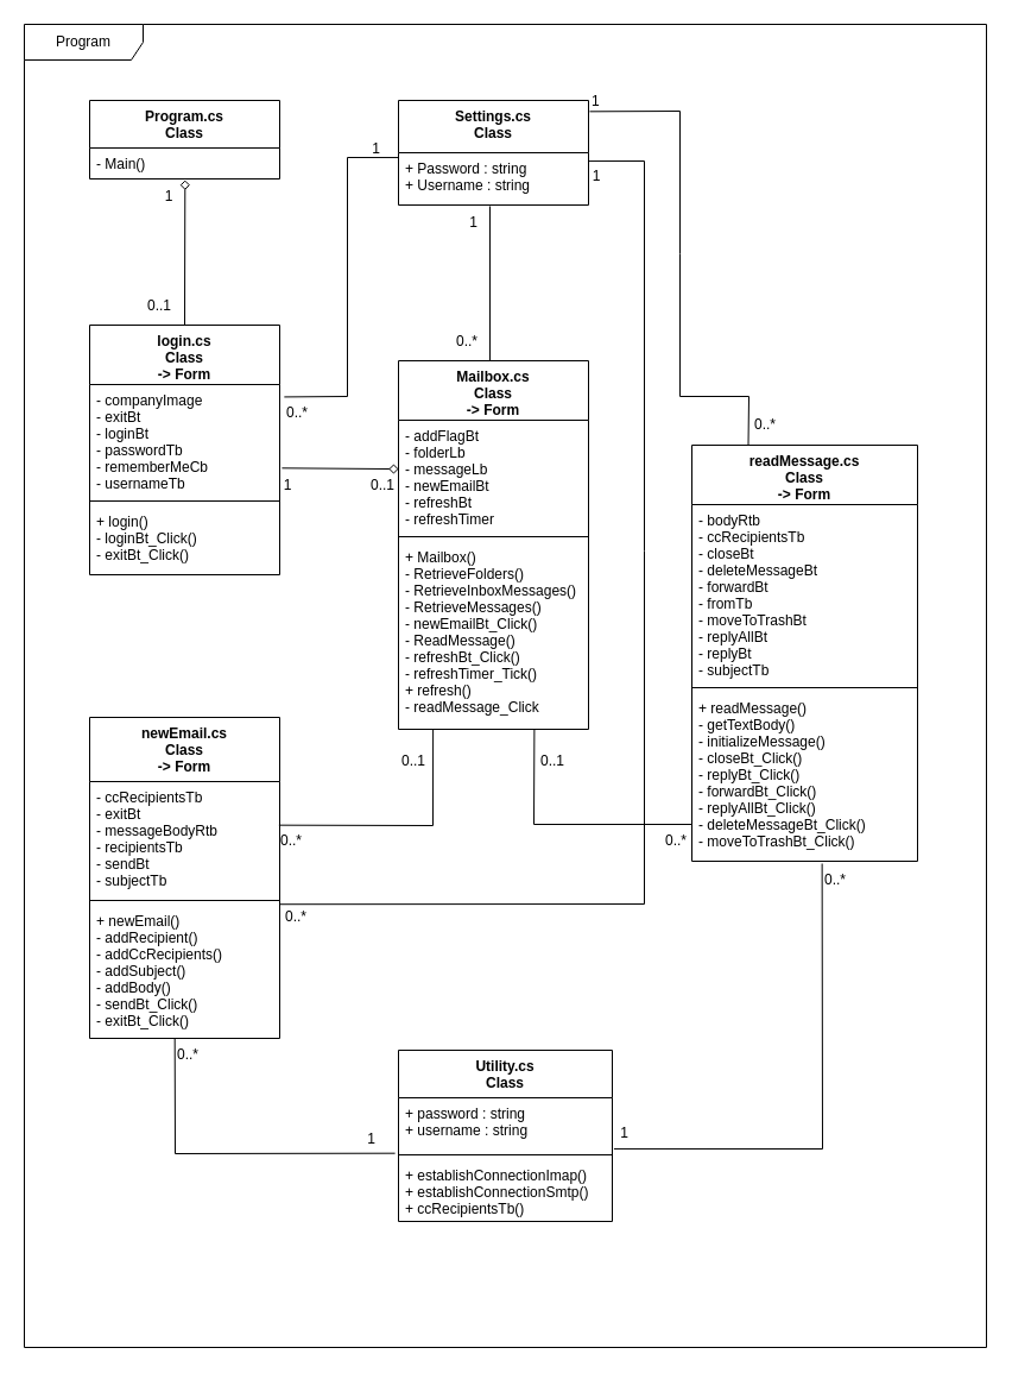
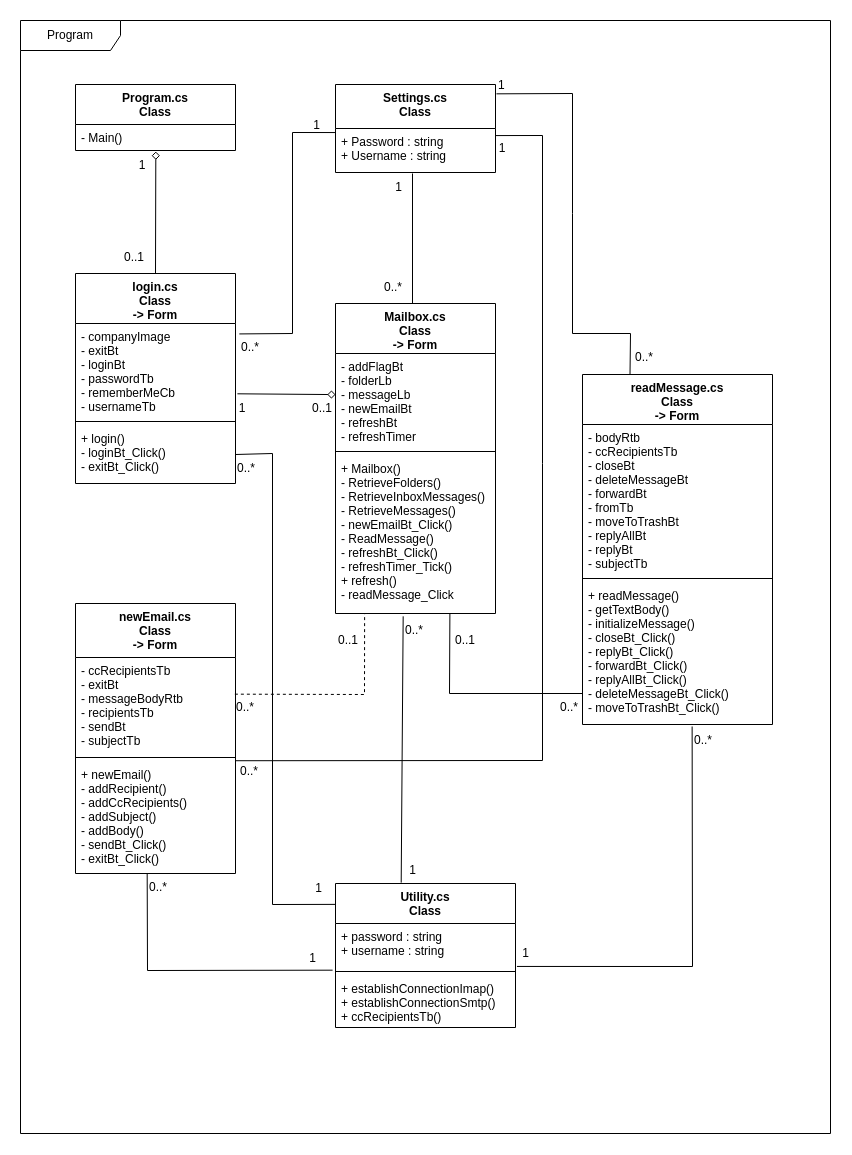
+ <mxCell id="63" value="" style="endArrow=none;html=1;rounded=0;align=center;verticalAlign=top;endFill=0;labelBackgroundColor=none;exitX=1;exitY=0.5;exitDx=0;exitDy=0;entryX=-0.001;entryY=0.145;entryDx=0;entryDy=0;entryPerimeter=0;" edge="1" parent="1" source="10" target="19"><mxGeometry x="0.149" y="-13" relative="1" as="geometry"><mxPoint x="322.28" y="723.996" as="sourcePoint" /><mxPoint x="507.72" y="820.904" as="targetPoint" /><Array as="points"><mxPoint x="272" y="453" /><mxPoint x="272" y="904" /></Array><mxPoint as="offset" /></mxGeometry></mxCell>
+ <mxCell id="64" value="0..*" style="resizable=0;html=1;align=left;verticalAlign=top;labelBackgroundColor=none;" connectable="0" vertex="1" parent="63"><mxGeometry x="-1" relative="1" as="geometry" /></mxCell>
+ <mxCell id="65" value="1" style="resizable=0;html=1;align=right;verticalAlign=top;labelBackgroundColor=none;" connectable="0" vertex="1" parent="63"><mxGeometry x="1" relative="1" as="geometry"><mxPoint x="-13" y="-30" as="offset" /></mxGeometry></mxCell>
- <mxCell id="32" value="" style="endArrow=none;html=1;rounded=0;align=center;verticalAlign=top;endFill=0;labelBackgroundColor=none;entryX=0.182;entryY=1;entryDx=0;entryDy=0;entryPerimeter=0;exitX=0.996;exitY=0.382;exitDx=0;exitDy=0;exitPerimeter=0;" edge="1" parent="1" source="4" target="14"><mxGeometry x="0.1" y="-10" relative="1" as="geometry"><mxPoint x="242" y="694" as="sourcePoint" /><mxPoint x="492" y="693" as="targetPoint" /><Array as="points"><mxPoint x="364" y="694" /></Array><mxPoint as="offset" /></mxGeometry></mxCell>
+ <mxCell id="32" value="" style="endArrow=none;html=1;rounded=0;align=center;verticalAlign=top;endFill=0;labelBackgroundColor=none;entryX=0.182;entryY=1;entryDx=0;entryDy=0;entryPerimeter=0;exitX=0.996;exitY=0.382;exitDx=0;exitDy=0;exitPerimeter=0;dashed=1;" edge="1" parent="1" source="4" target="14"><mxGeometry x="0.1" y="-10" relative="1" as="geometry"><mxPoint x="242" y="694" as="sourcePoint" /><mxPoint x="492" y="693" as="targetPoint" /><Array as="points"><mxPoint x="364" y="694" /></Array><mxPoint as="offset" /></mxGeometry></mxCell>
+ <mxCell id="60" value="" style="endArrow=none;html=1;rounded=0;align=center;verticalAlign=top;endFill=0;labelBackgroundColor=none;exitX=0.423;exitY=1.018;exitDx=0;exitDy=0;exitPerimeter=0;entryX=0.365;entryY=-0.006;entryDx=0;entryDy=0;entryPerimeter=0;" edge="1" parent="1" source="14" target="19"><mxGeometry x="0.149" y="-13" relative="1" as="geometry"><mxPoint x="402" y="732.996" as="sourcePoint" /><mxPoint x="402" y="873" as="targetPoint" /><Array as="points" /><mxPoint as="offset" /></mxGeometry></mxCell>
+ <mxCell id="61" value="0..*" style="resizable=0;html=1;align=left;verticalAlign=top;labelBackgroundColor=none;" connectable="0" vertex="1" parent="60"><mxGeometry x="-1" relative="1" as="geometry" /></mxCell>
+ <mxCell id="62" value="1" style="resizable=0;html=1;align=right;verticalAlign=top;labelBackgroundColor=none;" connectable="0" vertex="1" parent="60"><mxGeometry x="1" relative="1" as="geometry"><mxPoint x="15" y="-26" as="offset" /></mxGeometry></mxCell>
